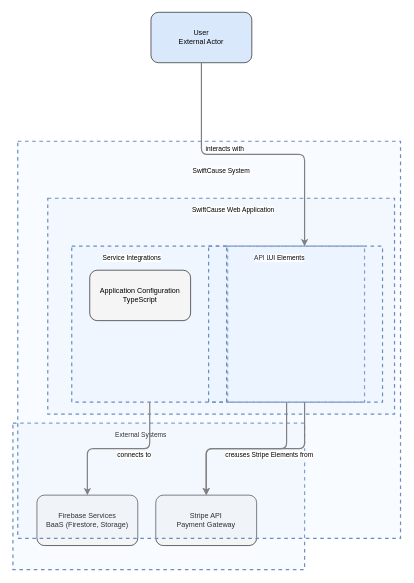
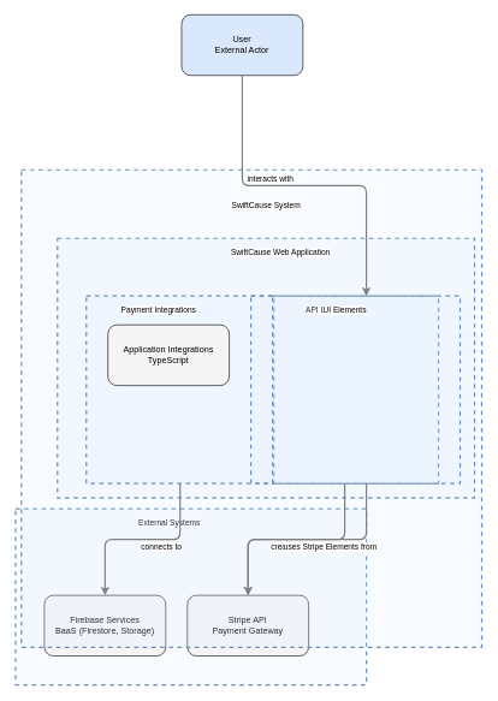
- <mxCell id="3" value="Service Integrations" style="edgeLabel;html=1;align=center;verticalAlign=middle;resizable=0;labelBackgroundColor=white;spacing=5" vertex="1" parent="8"><mxGeometry x="48" y="88" width="184" height="24" as="geometry" /></mxCell>
+ <mxCell id="3" value="Payment Integrations" style="edgeLabel;html=1;align=center;verticalAlign=middle;resizable=0;labelBackgroundColor=white;spacing=5" vertex="1" parent="8"><mxGeometry x="48" y="88" width="184" height="24" as="geometry" /></mxCell>
- <mxCell id="17" value="Application Configuration&lt;br&gt;TypeScript" style="rounded=1;whiteSpace=wrap;html=1;fillColor=#f5f5f5" vertex="1" parent="8"><mxGeometry x="70" y="120" width="168.158" height="84.079" as="geometry" /></mxCell>
+ <mxCell id="17" value="Application Integrations&lt;br&gt;TypeScript" style="rounded=1;whiteSpace=wrap;html=1;fillColor=#f5f5f5" vertex="1" parent="8"><mxGeometry x="70" y="120" width="168.158" height="84.079" as="geometry" /></mxCell>
